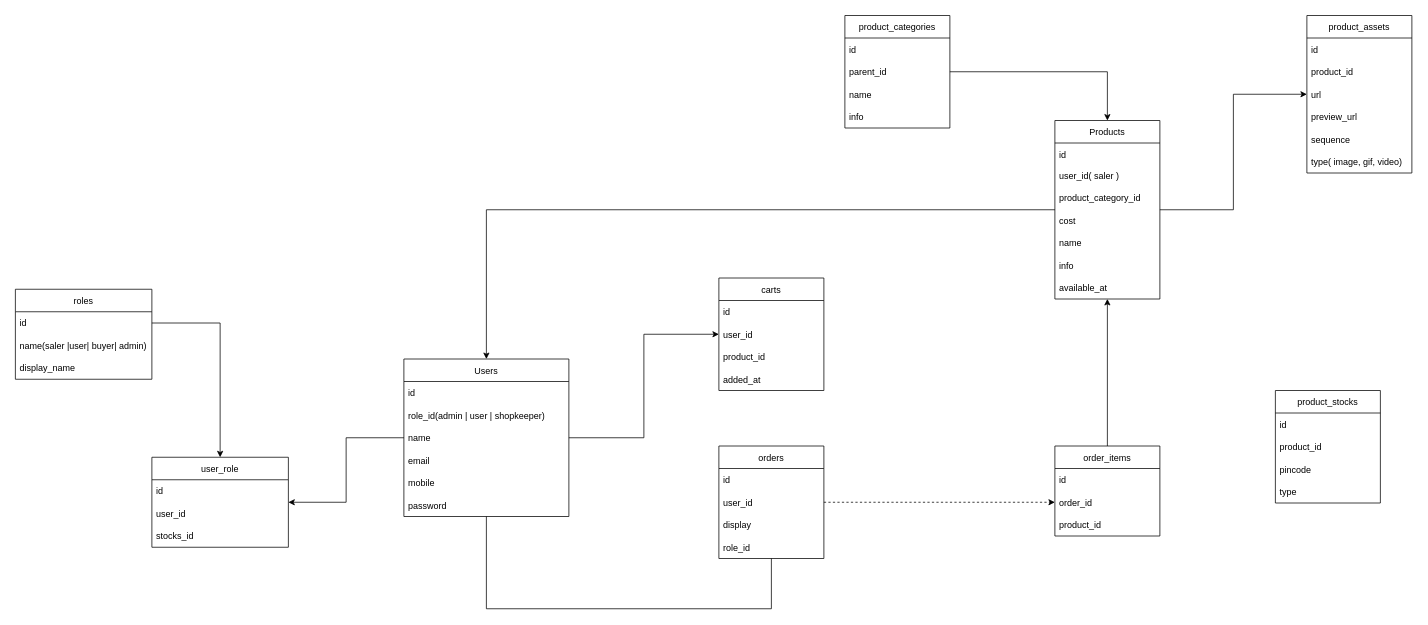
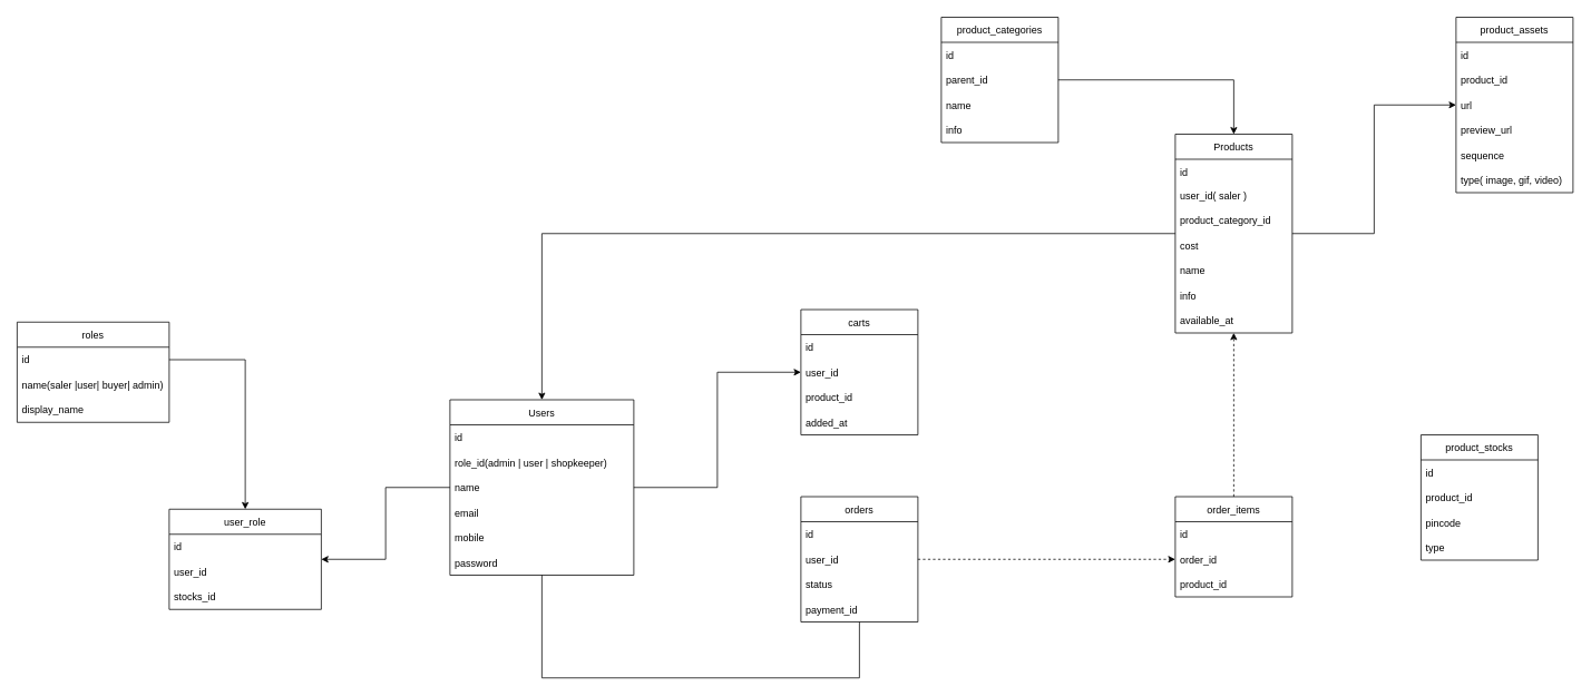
- <mxCell id="41" style="edgeStyle=orthogonalEdgeStyle;rounded=0;orthogonalLoop=1;jettySize=auto;html=1;fontSize=14;" parent="1" source="42" target="4" edge="1"><mxGeometry relative="1" as="geometry" /></mxCell>
+ <mxCell id="41" style="edgeStyle=orthogonalEdgeStyle;rounded=0;orthogonalLoop=1;jettySize=auto;html=1;fontSize=14;dashed=1;" parent="1" source="42" target="4" edge="1"><mxGeometry relative="1" as="geometry" /></mxCell>
- <mxCell id="39" value="display" style="text;strokeColor=none;fillColor=none;align=left;verticalAlign=middle;spacingLeft=4;spacingRight=4;overflow=hidden;points=[[0,0.5],[1,0.5]];portConstraint=eastwest;rotatable=0;" parent="36" vertex="1"><mxGeometry y="90" width="140" height="30" as="geometry" /></mxCell>
+ <mxCell id="39" value="status" style="text;strokeColor=none;fillColor=none;align=left;verticalAlign=middle;spacingLeft=4;spacingRight=4;overflow=hidden;points=[[0,0.5],[1,0.5]];portConstraint=eastwest;rotatable=0;" parent="36" vertex="1"><mxGeometry y="90" width="140" height="30" as="geometry" /></mxCell>
- <mxCell id="40" value="role_id" style="text;strokeColor=none;fillColor=none;align=left;verticalAlign=middle;spacingLeft=4;spacingRight=4;overflow=hidden;points=[[0,0.5],[1,0.5]];portConstraint=eastwest;rotatable=0;" parent="36" vertex="1"><mxGeometry y="120" width="140" height="30" as="geometry" /></mxCell>
+ <mxCell id="40" value="payment_id" style="text;strokeColor=none;fillColor=none;align=left;verticalAlign=middle;spacingLeft=4;spacingRight=4;overflow=hidden;points=[[0,0.5],[1,0.5]];portConstraint=eastwest;rotatable=0;" parent="36" vertex="1"><mxGeometry y="120" width="140" height="30" as="geometry" /></mxCell>
